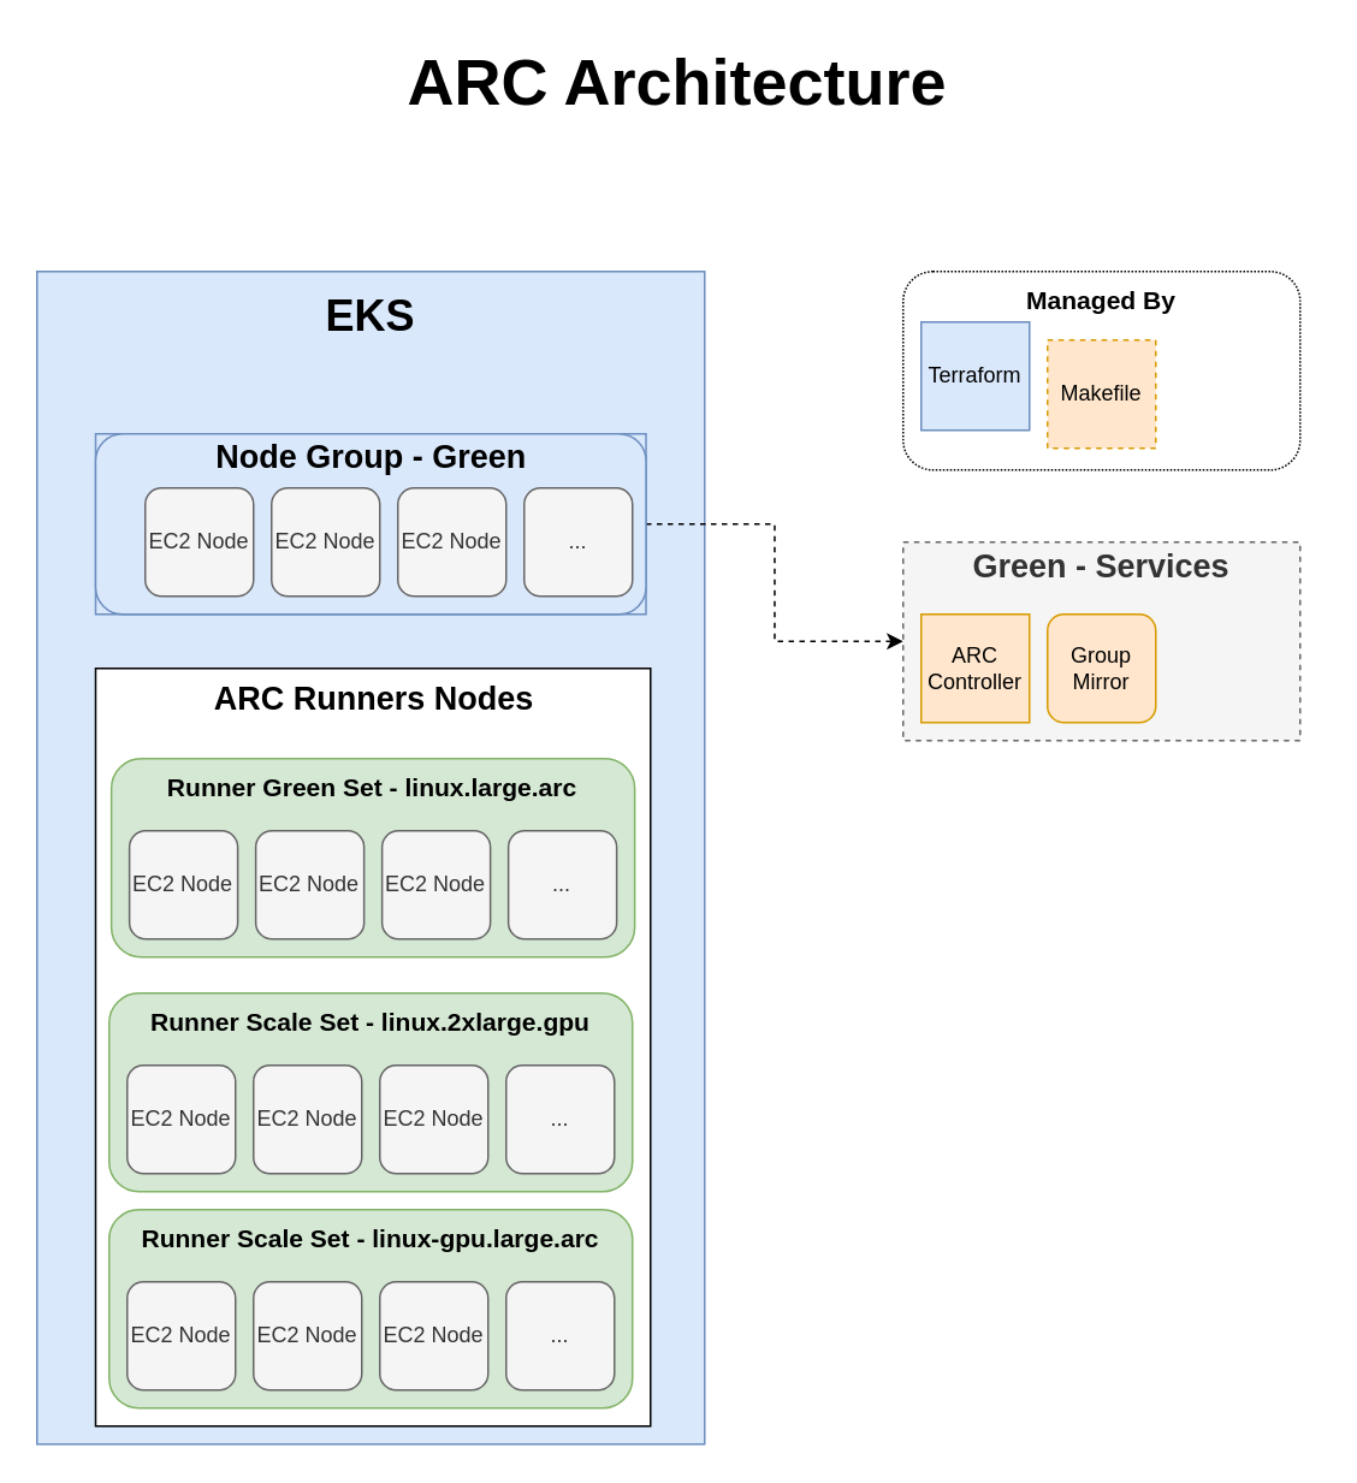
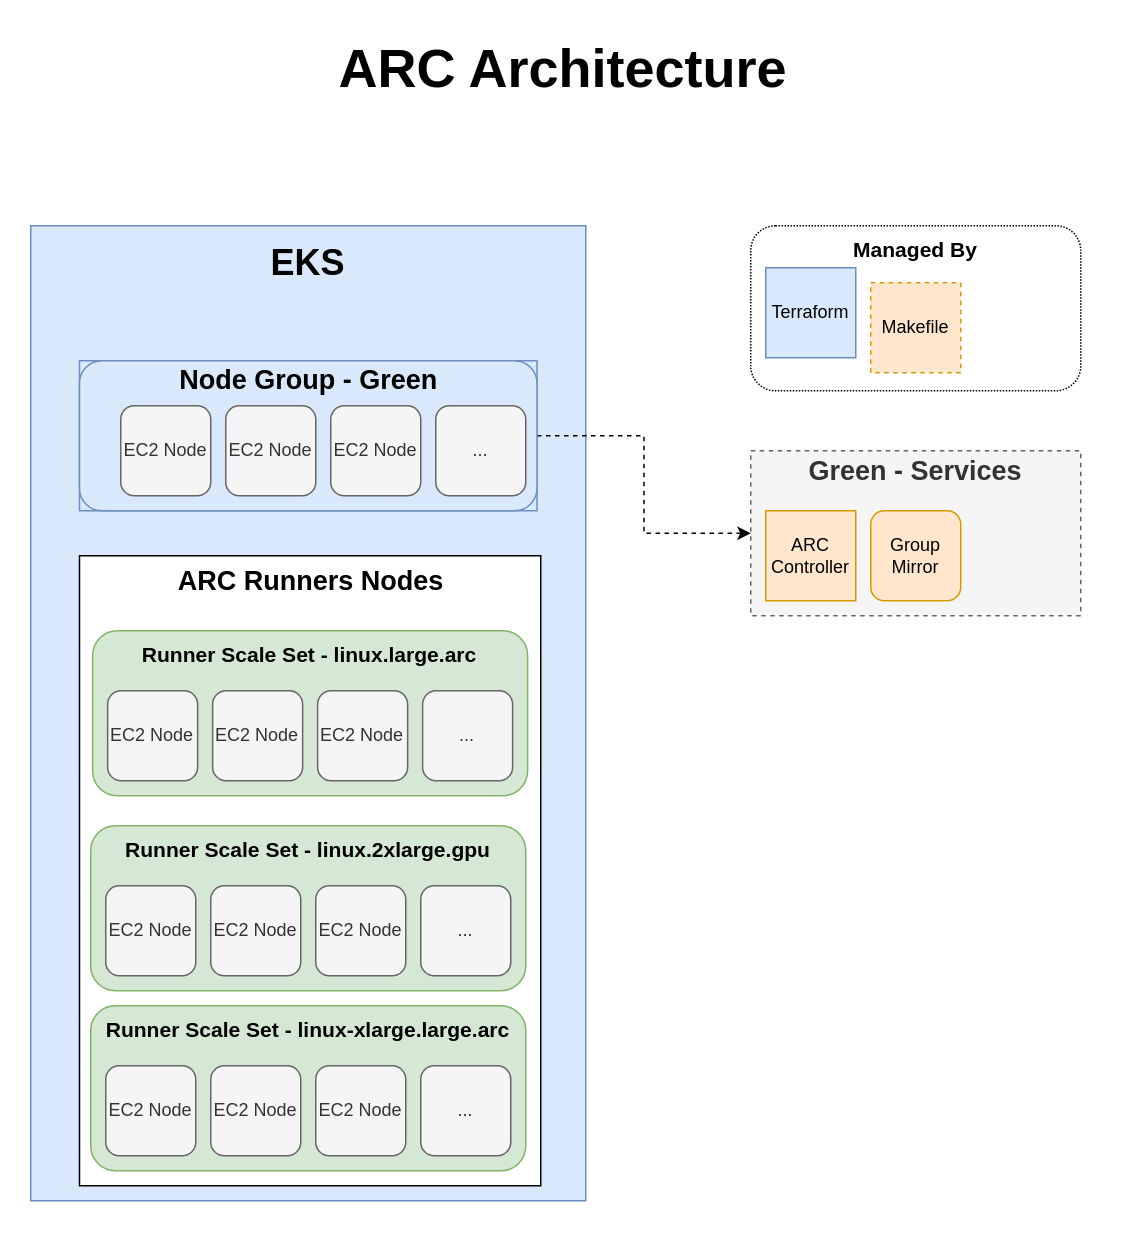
- <mxCell id="6" value="&lt;h3&gt;Runner Green Set -&amp;nbsp;linux.large.arc&lt;/h3&gt;" style="rounded=1;whiteSpace=wrap;html=1;spacingTop=-79;fillColor=#d5e8d4;strokeColor=#82b366;" vertex="1" parent="5"><mxGeometry width="290" height="110" as="geometry" /></mxCell>
+ <mxCell id="6" value="&lt;h3&gt;Runner Scale Set -&amp;nbsp;linux.large.arc&lt;/h3&gt;" style="rounded=1;whiteSpace=wrap;html=1;spacingTop=-79;fillColor=#d5e8d4;strokeColor=#82b366;" vertex="1" parent="5"><mxGeometry width="290" height="110" as="geometry" /></mxCell>
- <mxCell id="18" value="&lt;h3&gt;Runner Scale Set -&amp;nbsp;linux-gpu.large.arc&lt;/h3&gt;" style="rounded=1;whiteSpace=wrap;html=1;spacingTop=-79;fillColor=#d5e8d4;strokeColor=#82b366;" vertex="1" parent="17"><mxGeometry width="290" height="110" as="geometry" /></mxCell>
+ <mxCell id="18" value="&lt;h3&gt;Runner Scale Set -&amp;nbsp;linux-xlarge.large.arc&lt;/h3&gt;" style="rounded=1;whiteSpace=wrap;html=1;spacingTop=-79;fillColor=#d5e8d4;strokeColor=#82b366;" vertex="1" parent="17"><mxGeometry width="290" height="110" as="geometry" /></mxCell>
